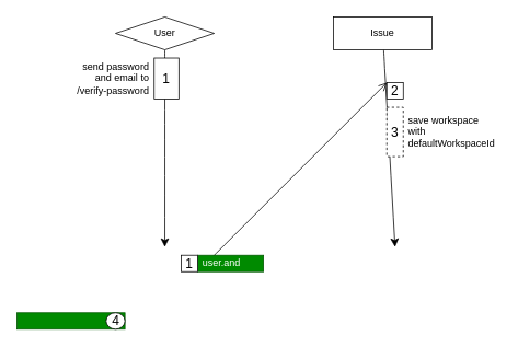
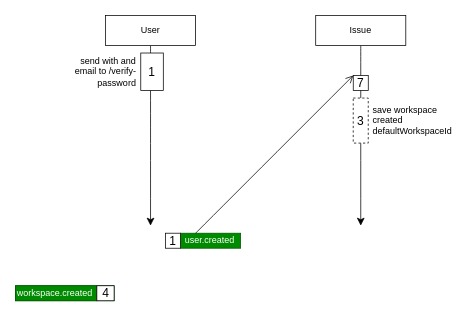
- <mxCell id="3" value="User" style="rhombus;whiteSpace=wrap;html=1;fontFamily=Helvetica;" parent="1" vertex="1"><mxGeometry x="140" y="20" width="120" height="40" as="geometry" /></mxCell>
+ <mxCell id="3" value="User" style="rounded=0;whiteSpace=wrap;html=1;fontFamily=Helvetica;" parent="1" vertex="1"><mxGeometry x="140" y="20" width="120" height="40" as="geometry" /></mxCell>
- <mxCell id="5" value="Issue" style="rounded=0;whiteSpace=wrap;html=1;fontFamily=Helvetica;" parent="1" vertex="1"><mxGeometry x="405" y="20" width="120" height="40" as="geometry" /></mxCell>
+ <mxCell id="5" value="Issue" style="rounded=0;whiteSpace=wrap;html=1;fontFamily=Helvetica;" parent="1" vertex="1"><mxGeometry x="420" y="20" width="120" height="40" as="geometry" /></mxCell>
- <mxCell id="9" value="send password and email to /verify-password" style="text;html=1;fillColor=none;align=right;verticalAlign=middle;whiteSpace=wrap;rounded=0;fontSize=12;fontFamily=Helvetica;spacingLeft=4;spacingRight=4;" parent="8" vertex="1"><mxGeometry width="107" height="50" as="geometry" /></mxCell>
+ <mxCell id="9" value="send with and email to /verify-password" style="text;html=1;fillColor=none;align=right;verticalAlign=middle;whiteSpace=wrap;rounded=0;fontSize=12;fontFamily=Helvetica;spacingLeft=4;spacingRight=4;" parent="8" vertex="1"><mxGeometry width="107" height="50" as="geometry" /></mxCell>
- <mxCell id="7" value="2" style="rounded=0;whiteSpace=wrap;html=1;fontSize=16;fontFamily=Helvetica;verticalAlign=middle;" parent="6" vertex="1"><mxGeometry width="20" height="20" as="geometry" /></mxCell>
+ <mxCell id="7" value="7" style="rounded=0;whiteSpace=wrap;html=1;fontSize=16;fontFamily=Helvetica;verticalAlign=middle;" parent="6" vertex="1"><mxGeometry width="20" height="20" as="geometry" /></mxCell>
- <mxCell id="14" value="save workspace with&amp;nbsp; defaultWorkspaceId" style="text;html=1;fillColor=none;align=left;verticalAlign=middle;whiteSpace=wrap;rounded=0;fontSize=12;fontFamily=Helvetica;spacingLeft=4;" parent="12" vertex="1"><mxGeometry x="20" width="118" height="60" as="geometry" /></mxCell>
+ <mxCell id="14" value="save workspace created&amp;nbsp; defaultWorkspaceId" style="text;html=1;fillColor=none;align=left;verticalAlign=middle;whiteSpace=wrap;rounded=0;fontSize=12;fontFamily=Helvetica;spacingLeft=4;" parent="12" vertex="1"><mxGeometry x="20" width="118" height="60" as="geometry" /></mxCell>
- <mxCell id="19" value="user.and" style="text;html=1;fillColor=#008a00;align=left;verticalAlign=middle;whiteSpace=wrap;rounded=0;fontSize=12;fontFamily=Helvetica;spacingLeft=4;fontColor=#ffffff;strokeColor=#005700;" parent="18" vertex="1"><mxGeometry x="20" width="80" height="20" as="geometry" /></mxCell>
+ <mxCell id="19" value="user.created" style="text;html=1;fillColor=#008a00;align=left;verticalAlign=middle;whiteSpace=wrap;rounded=0;fontSize=12;fontFamily=Helvetica;spacingLeft=4;fontColor=#ffffff;strokeColor=#005700;" parent="18" vertex="1"><mxGeometry x="20" width="80" height="20" as="geometry" /></mxCell>
+ <mxCell id="16" value="workspace.created" style="text;html=1;strokeColor=#005700;fillColor=#008a00;align=right;verticalAlign=middle;whiteSpace=wrap;rounded=0;fontSize=12;fontFamily=Helvetica;spacingLeft=4;spacingRight=4;fontColor=#ffffff;" parent="15" vertex="1"><mxGeometry width="108.5" height="20" as="geometry" /></mxCell>
- <mxCell id="17" value="4" style="ellipse;whiteSpace=wrap;html=1;fontSize=16;container=0;fontFamily=Helvetica;verticalAlign=middle;" parent="15" vertex="1"><mxGeometry x="108.5" width="23" height="20" as="geometry" /></mxCell>
+ <mxCell id="17" value="4" style="rounded=0;whiteSpace=wrap;html=1;fontSize=16;container=0;fontFamily=Helvetica;verticalAlign=middle;" parent="15" vertex="1"><mxGeometry x="108.5" width="23" height="20" as="geometry" /></mxCell>
